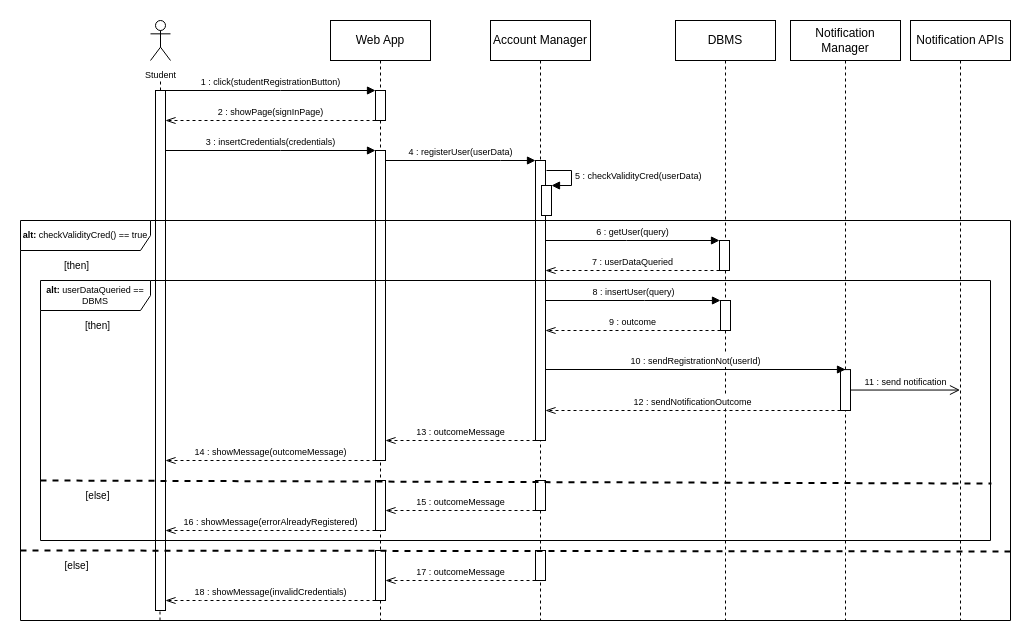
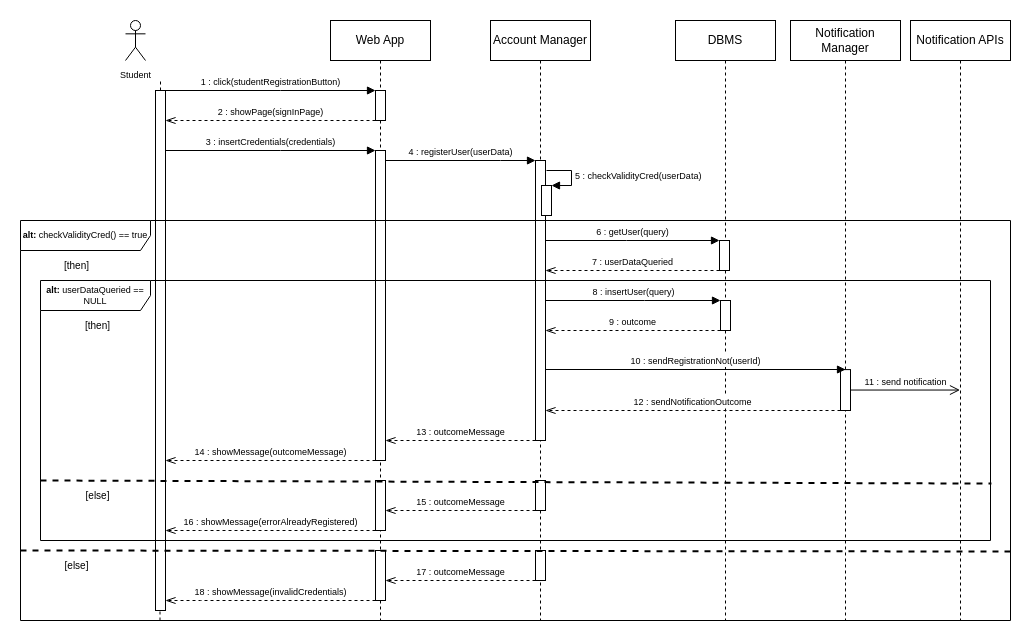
- <mxCell id="5" value="&lt;font style=&quot;font-size: 9px;&quot;&gt;Student&lt;/font&gt;" style="shape=umlActor;verticalLabelPosition=bottom;verticalAlign=top;html=1;outlineConnect=0;" parent="1" vertex="1"><mxGeometry x="150" y="20" width="20" height="40" as="geometry" /></mxCell>
+ <mxCell id="5" value="&lt;font style=&quot;font-size: 9px;&quot;&gt;Student&lt;/font&gt;" style="shape=umlActor;verticalLabelPosition=bottom;verticalAlign=top;html=1;outlineConnect=0;" parent="1" vertex="1"><mxGeometry x="125" y="20" width="20" height="40" as="geometry" /></mxCell>
- <mxCell id="31" value="&lt;p style=&quot;line-height: 120%; font-size: 9px;&quot;&gt;&lt;b&gt;alt: &lt;/b&gt;userDataQueried == DBMS&lt;/p&gt;" style="shape=umlFrame;whiteSpace=wrap;html=1;pointerEvents=0;width=110;height=30;verticalAlign=middle;horizontal=1;labelPosition=center;verticalLabelPosition=middle;align=center;" parent="1" vertex="1"><mxGeometry x="40" y="280" width="950" height="260" as="geometry" /></mxCell>
+ <mxCell id="31" value="&lt;p style=&quot;line-height: 120%; font-size: 9px;&quot;&gt;&lt;b&gt;alt: &lt;/b&gt;userDataQueried == NULL&lt;/p&gt;" style="shape=umlFrame;whiteSpace=wrap;html=1;pointerEvents=0;width=110;height=30;verticalAlign=middle;horizontal=1;labelPosition=center;verticalLabelPosition=middle;align=center;" parent="1" vertex="1"><mxGeometry x="40" y="280" width="950" height="260" as="geometry" /></mxCell>
